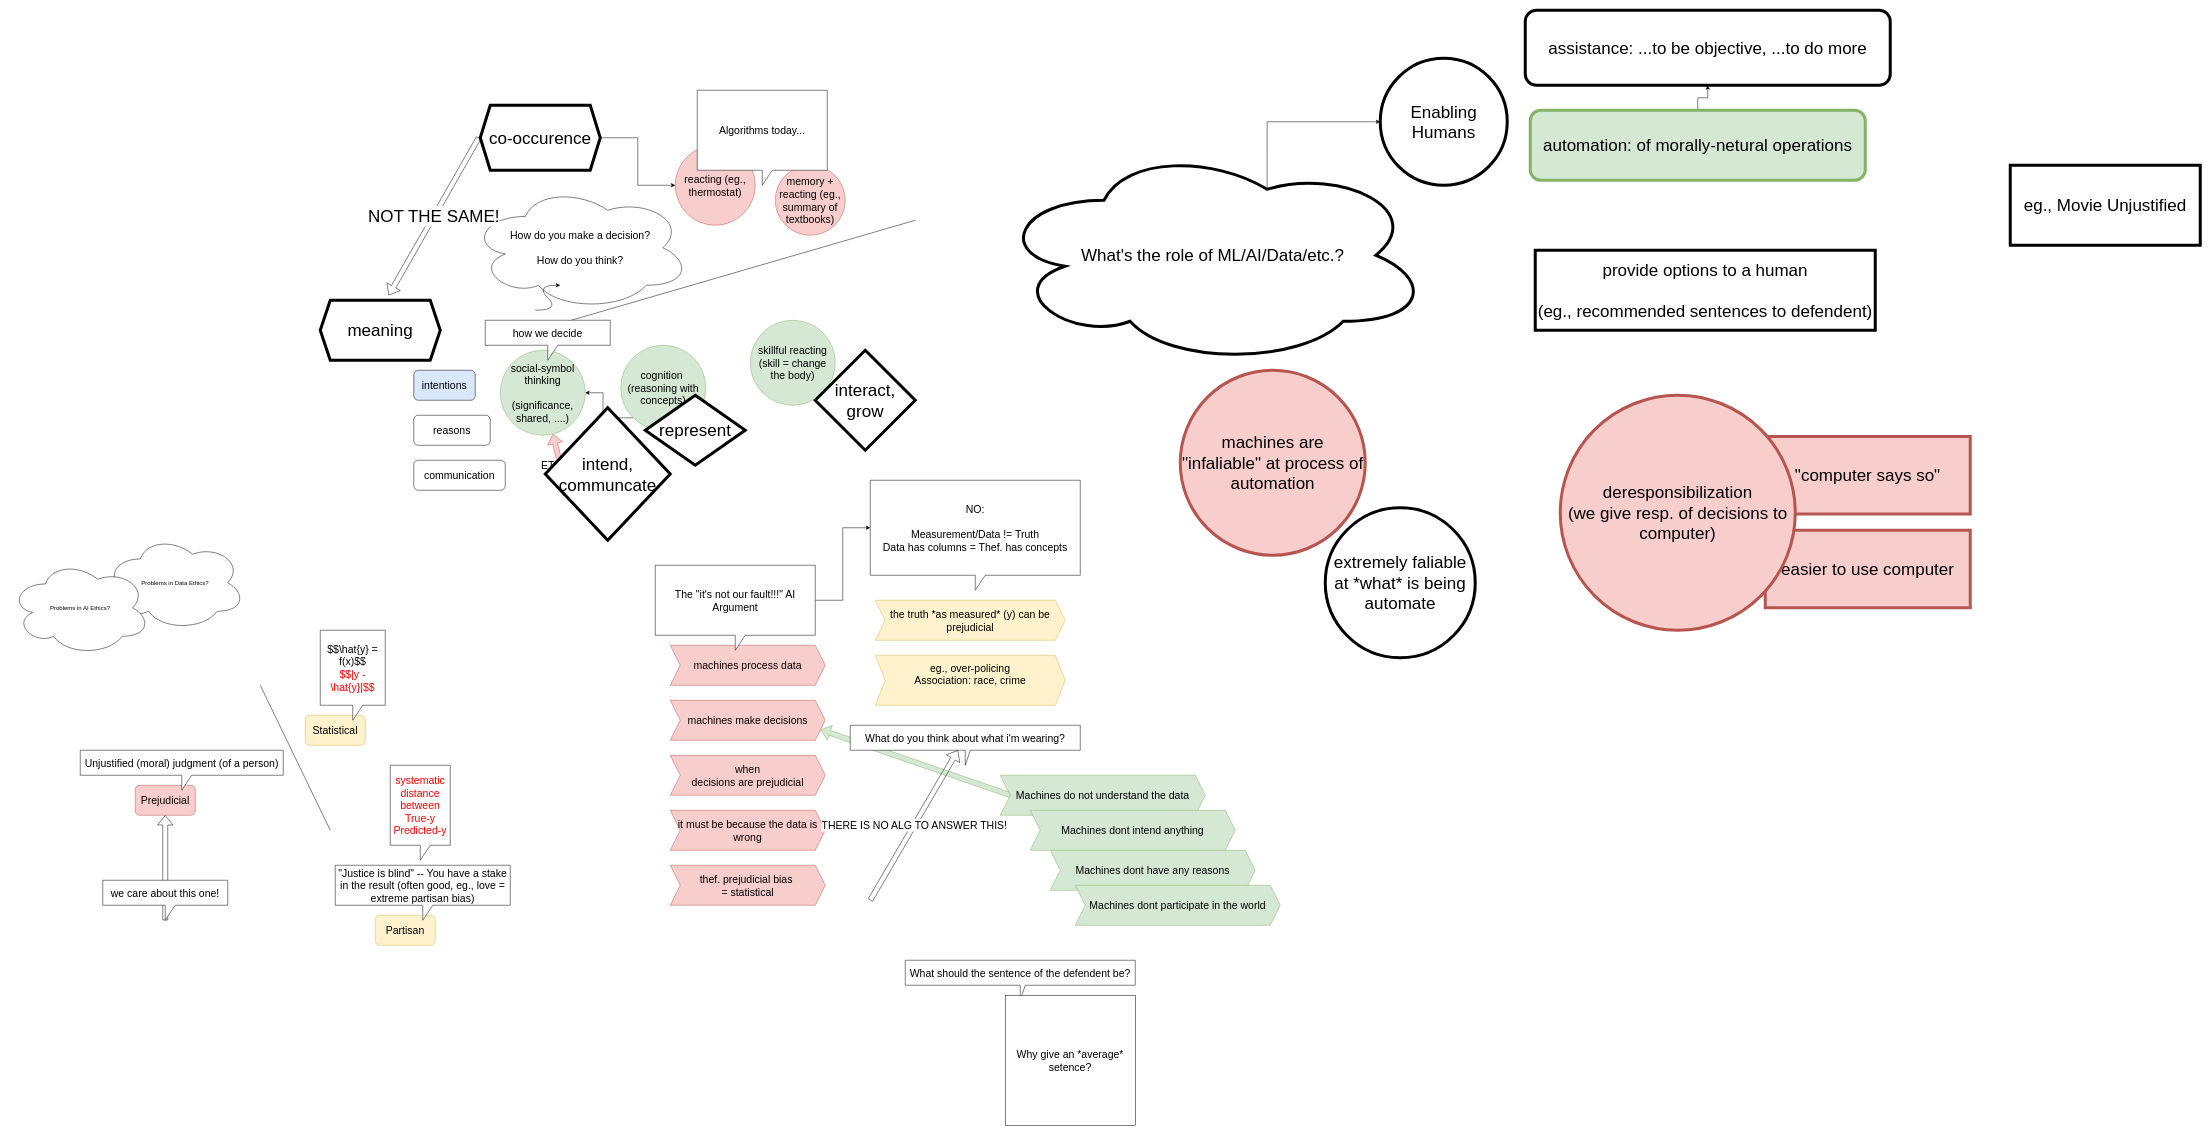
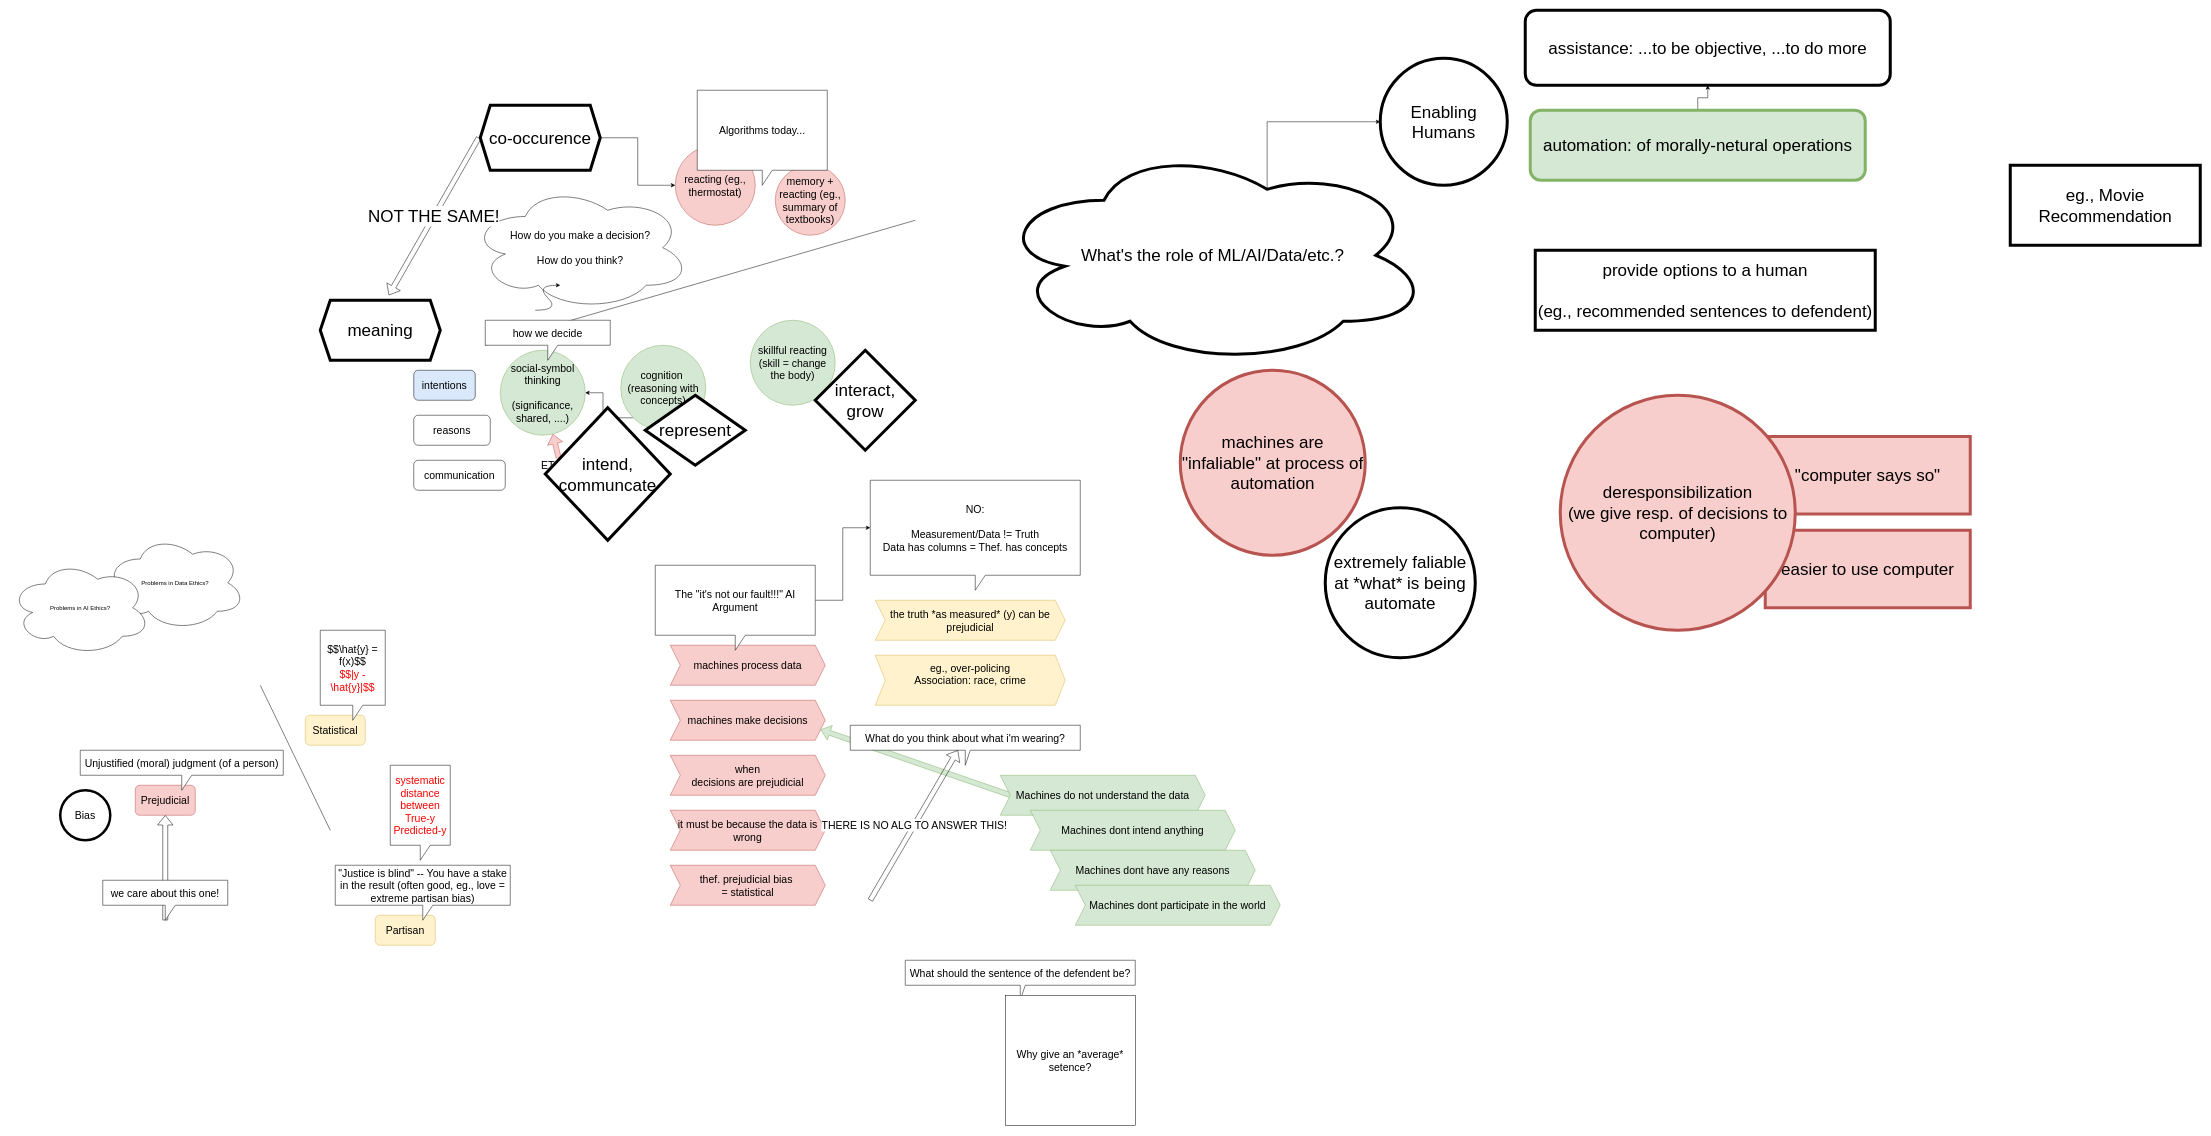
- <mxCell id="61" value="eg., Movie Unjustified" style="rounded=0;whiteSpace=wrap;html=1;fontSize=34;fontColor=#000000;strokeWidth=6;" vertex="1" parent="1"><mxGeometry x="4020" y="330" width="380" height="160" as="geometry" /></mxCell>
+ <mxCell id="61" value="eg., Movie Recommendation" style="rounded=0;whiteSpace=wrap;html=1;fontSize=34;fontColor=#000000;strokeWidth=6;" vertex="1" parent="1"><mxGeometry x="4020" y="330" width="380" height="160" as="geometry" /></mxCell>
+ <mxCell id="4" value="Bias" style="ellipse;whiteSpace=wrap;html=1;aspect=fixed;strokeWidth=5;perimeterSpacing=4;fontSize=21;" vertex="1" parent="1"><mxGeometry x="120" y="1580" width="100" height="100" as="geometry" /></mxCell>
